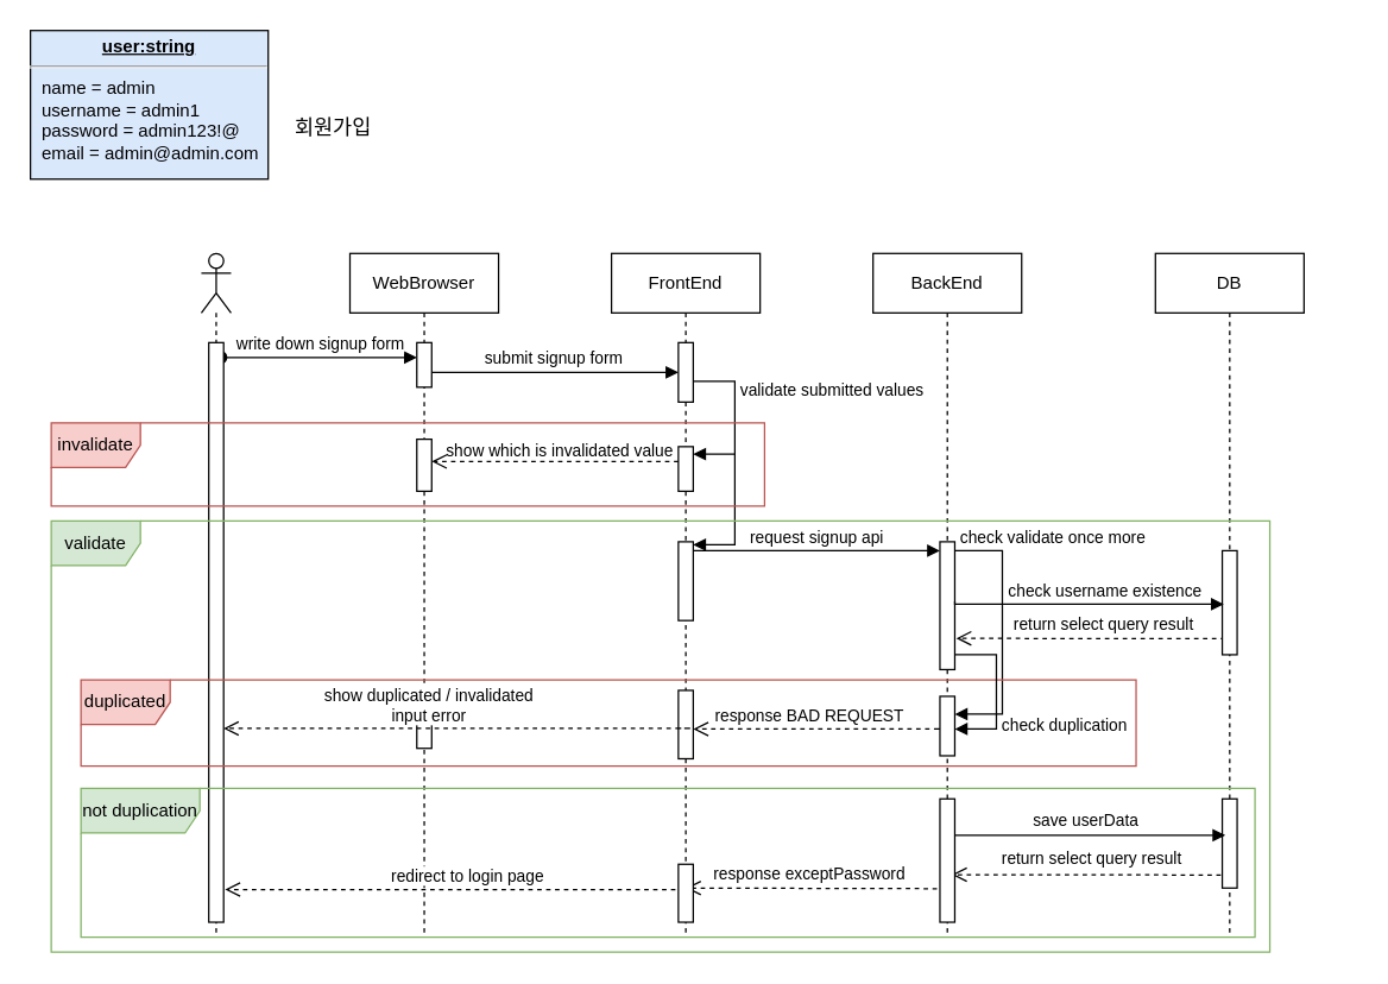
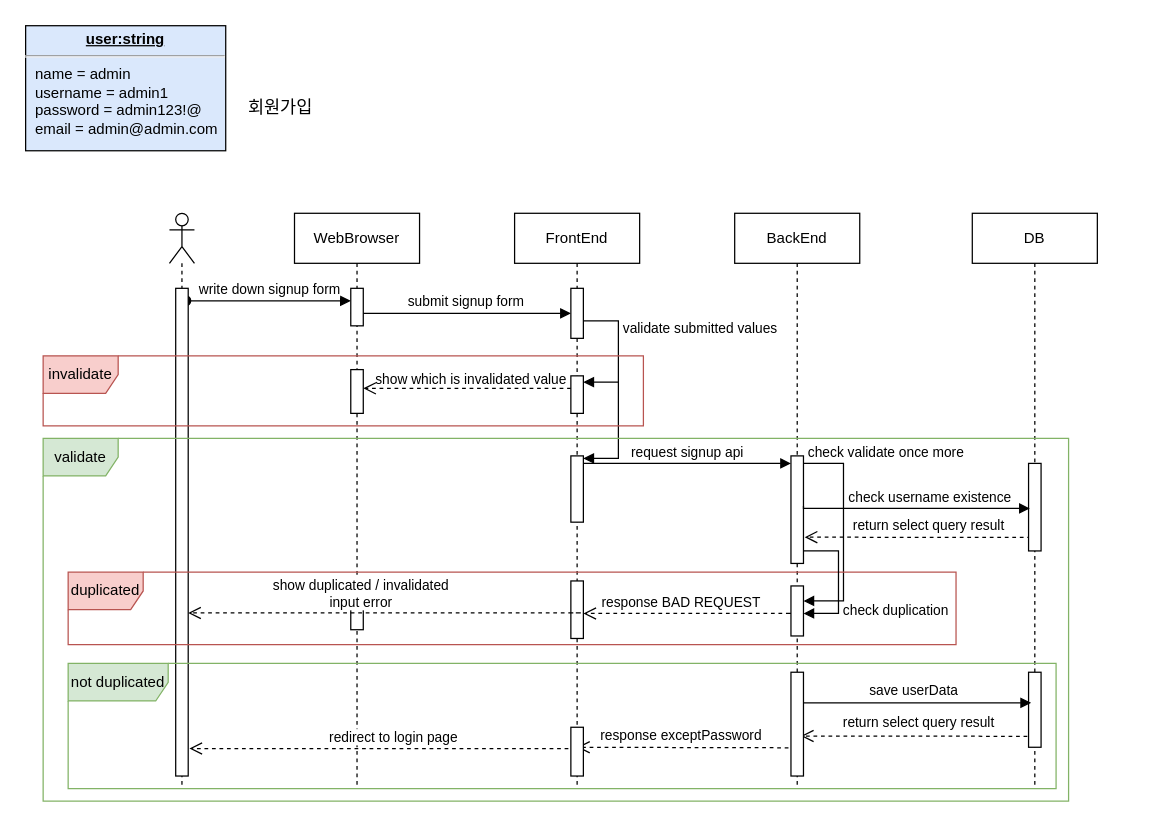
- <mxCell id="35" value="not duplication" style="shape=umlFrame;whiteSpace=wrap;html=1;pointerEvents=0;fillColor=#d5e8d4;strokeColor=#82b366;width=80;height=30;" vertex="1" parent="1"><mxGeometry x="54" y="530" width="790" height="100" as="geometry" /></mxCell>
+ <mxCell id="35" value="not duplicated" style="shape=umlFrame;whiteSpace=wrap;html=1;pointerEvents=0;fillColor=#d5e8d4;strokeColor=#82b366;width=80;height=30;" vertex="1" parent="1"><mxGeometry x="54" y="530" width="790" height="100" as="geometry" /></mxCell>
